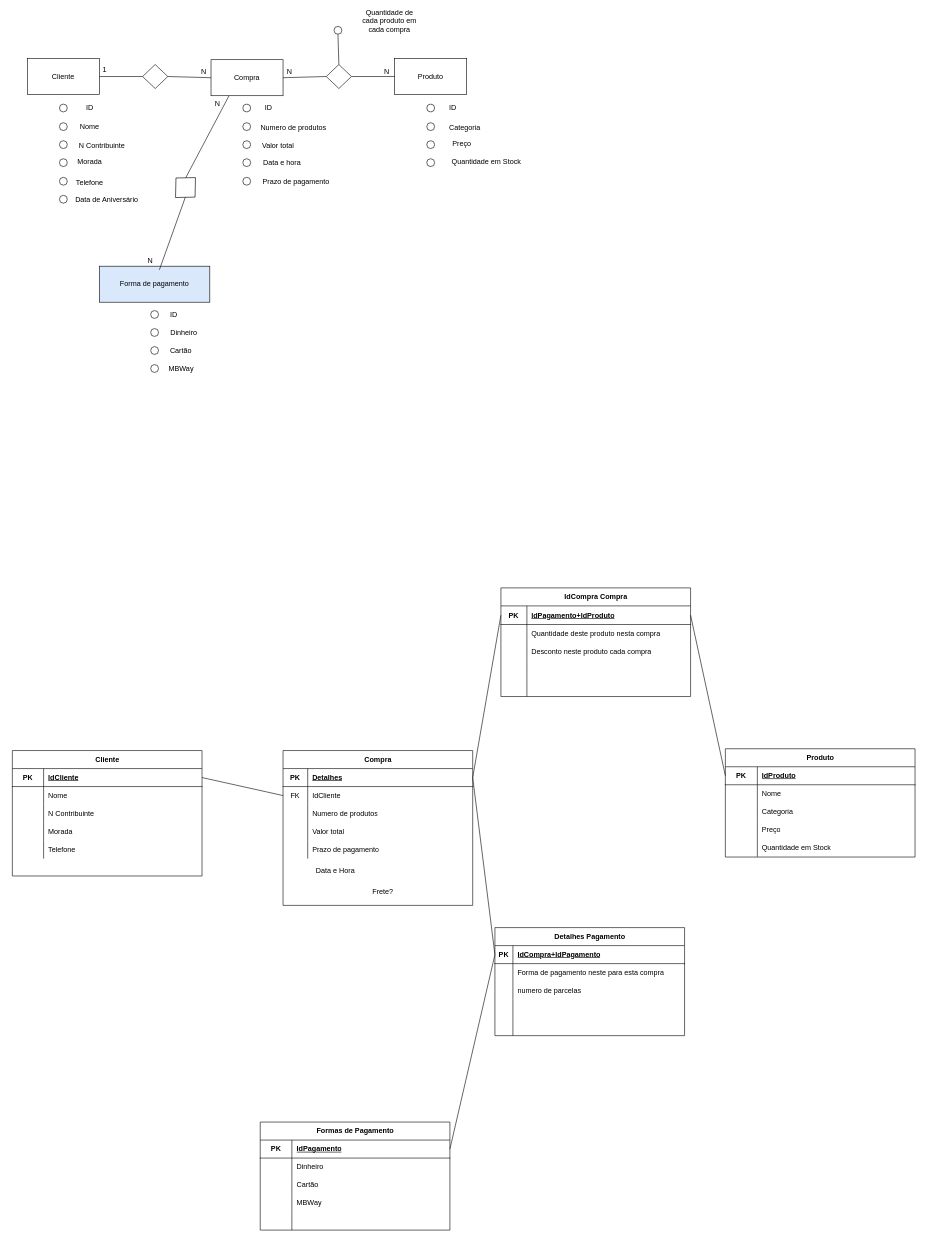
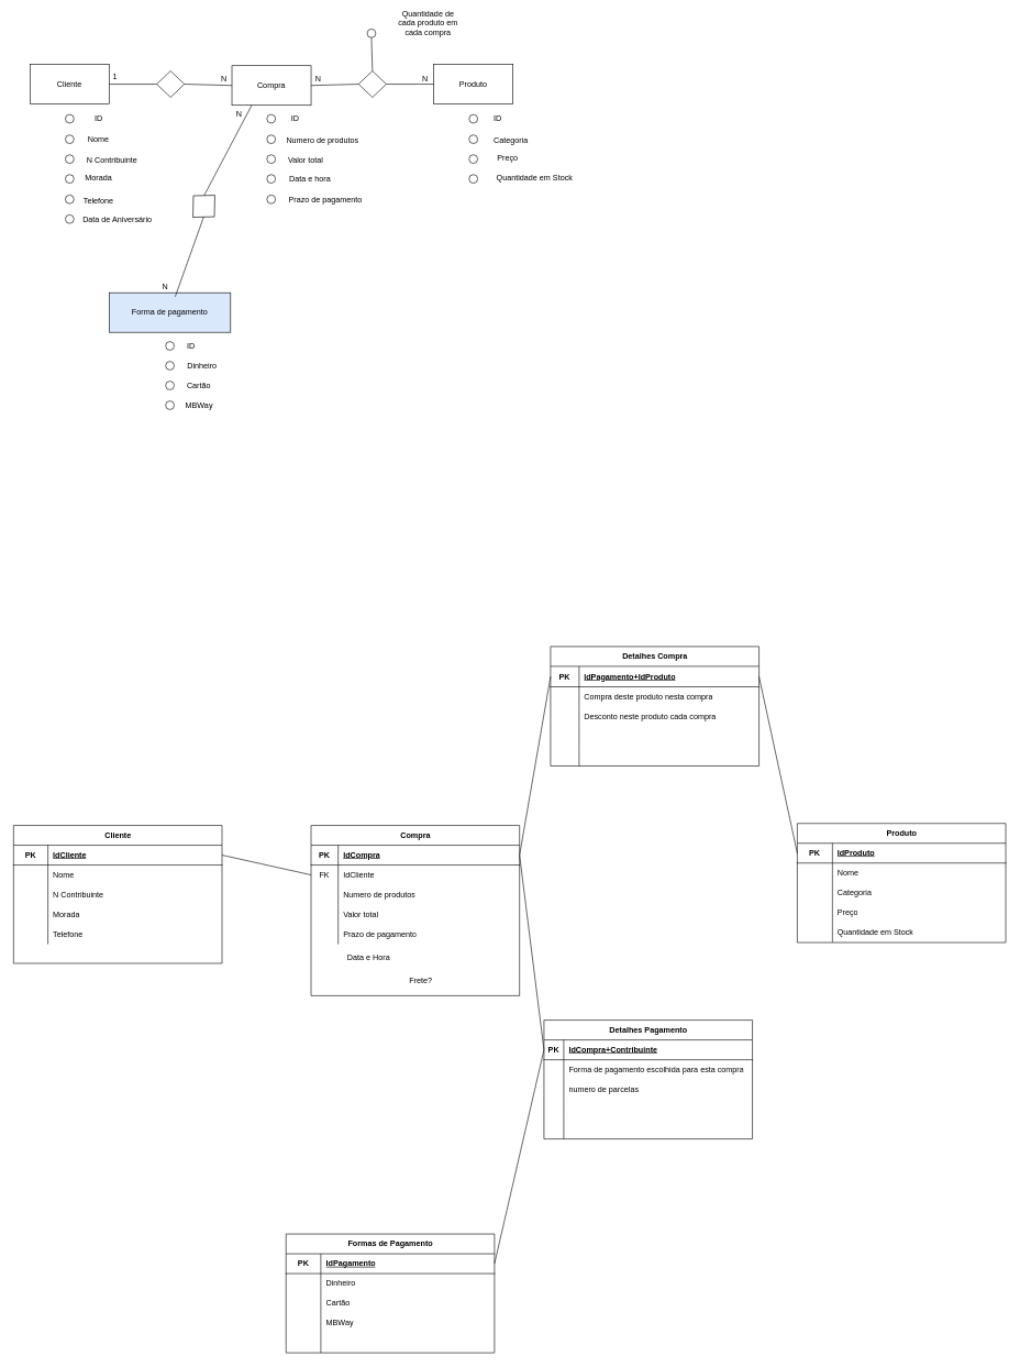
- <mxCell id="94" value="IdCompra Compra" style="shape=table;startSize=30;container=1;collapsible=1;childLayout=tableLayout;fixedRows=1;rowLines=0;fontStyle=1;align=center;resizeLast=1;html=1;" vertex="1" parent="1"><mxGeometry x="834" y="979" width="316" height="181" as="geometry" /></mxCell>
+ <mxCell id="94" value="Detalhes Compra" style="shape=table;startSize=30;container=1;collapsible=1;childLayout=tableLayout;fixedRows=1;rowLines=0;fontStyle=1;align=center;resizeLast=1;html=1;" vertex="1" parent="1"><mxGeometry x="834" y="979" width="316" height="181" as="geometry" /></mxCell>
- <mxCell id="100" value="Quantidade deste produto nesta compra" style="shape=partialRectangle;connectable=0;fillColor=none;top=0;left=0;bottom=0;right=0;align=left;spacingLeft=6;overflow=hidden;whiteSpace=wrap;html=1;" vertex="1" parent="98"><mxGeometry x="43.31" width="272.69" height="30" as="geometry"><mxRectangle width="272.69" height="30" as="alternateBounds" /></mxGeometry></mxCell>
+ <mxCell id="100" value="Compra deste produto nesta compra" style="shape=partialRectangle;connectable=0;fillColor=none;top=0;left=0;bottom=0;right=0;align=left;spacingLeft=6;overflow=hidden;whiteSpace=wrap;html=1;" vertex="1" parent="98"><mxGeometry x="43.31" width="272.69" height="30" as="geometry"><mxRectangle width="272.69" height="30" as="alternateBounds" /></mxGeometry></mxCell>
- <mxCell id="81" value="Detalhes" style="shape=partialRectangle;connectable=0;fillColor=none;top=0;left=0;bottom=0;right=0;align=left;spacingLeft=6;fontStyle=5;overflow=hidden;whiteSpace=wrap;html=1;" vertex="1" parent="79"><mxGeometry x="41.071" width="274.929" height="30" as="geometry"><mxRectangle width="274.929" height="30" as="alternateBounds" /></mxGeometry></mxCell>
+ <mxCell id="81" value="IdCompra" style="shape=partialRectangle;connectable=0;fillColor=none;top=0;left=0;bottom=0;right=0;align=left;spacingLeft=6;fontStyle=5;overflow=hidden;whiteSpace=wrap;html=1;" vertex="1" parent="79"><mxGeometry x="41.071" width="274.929" height="30" as="geometry"><mxRectangle width="274.929" height="30" as="alternateBounds" /></mxGeometry></mxCell>
- <mxCell id="145" value="IdCompra+IdPagamento" style="shape=partialRectangle;connectable=0;fillColor=none;top=0;left=0;bottom=0;right=0;align=left;spacingLeft=6;fontStyle=5;overflow=hidden;whiteSpace=wrap;html=1;" vertex="1" parent="143"><mxGeometry x="30" width="286" height="30" as="geometry"><mxRectangle width="286" height="30" as="alternateBounds" /></mxGeometry></mxCell>
+ <mxCell id="145" value="IdCompra+Contribuinte" style="shape=partialRectangle;connectable=0;fillColor=none;top=0;left=0;bottom=0;right=0;align=left;spacingLeft=6;fontStyle=5;overflow=hidden;whiteSpace=wrap;html=1;" vertex="1" parent="143"><mxGeometry x="30" width="286" height="30" as="geometry"><mxRectangle width="286" height="30" as="alternateBounds" /></mxGeometry></mxCell>
- <mxCell id="148" value="Forma de pagamento neste para esta compra" style="shape=partialRectangle;connectable=0;fillColor=none;top=0;left=0;bottom=0;right=0;align=left;spacingLeft=6;overflow=hidden;whiteSpace=wrap;html=1;" vertex="1" parent="146"><mxGeometry x="30" width="286" height="30" as="geometry"><mxRectangle width="286" height="30" as="alternateBounds" /></mxGeometry></mxCell>
+ <mxCell id="148" value="Forma de pagamento escolhida para esta compra" style="shape=partialRectangle;connectable=0;fillColor=none;top=0;left=0;bottom=0;right=0;align=left;spacingLeft=6;overflow=hidden;whiteSpace=wrap;html=1;" vertex="1" parent="146"><mxGeometry x="30" width="286" height="30" as="geometry"><mxRectangle width="286" height="30" as="alternateBounds" /></mxGeometry></mxCell>
